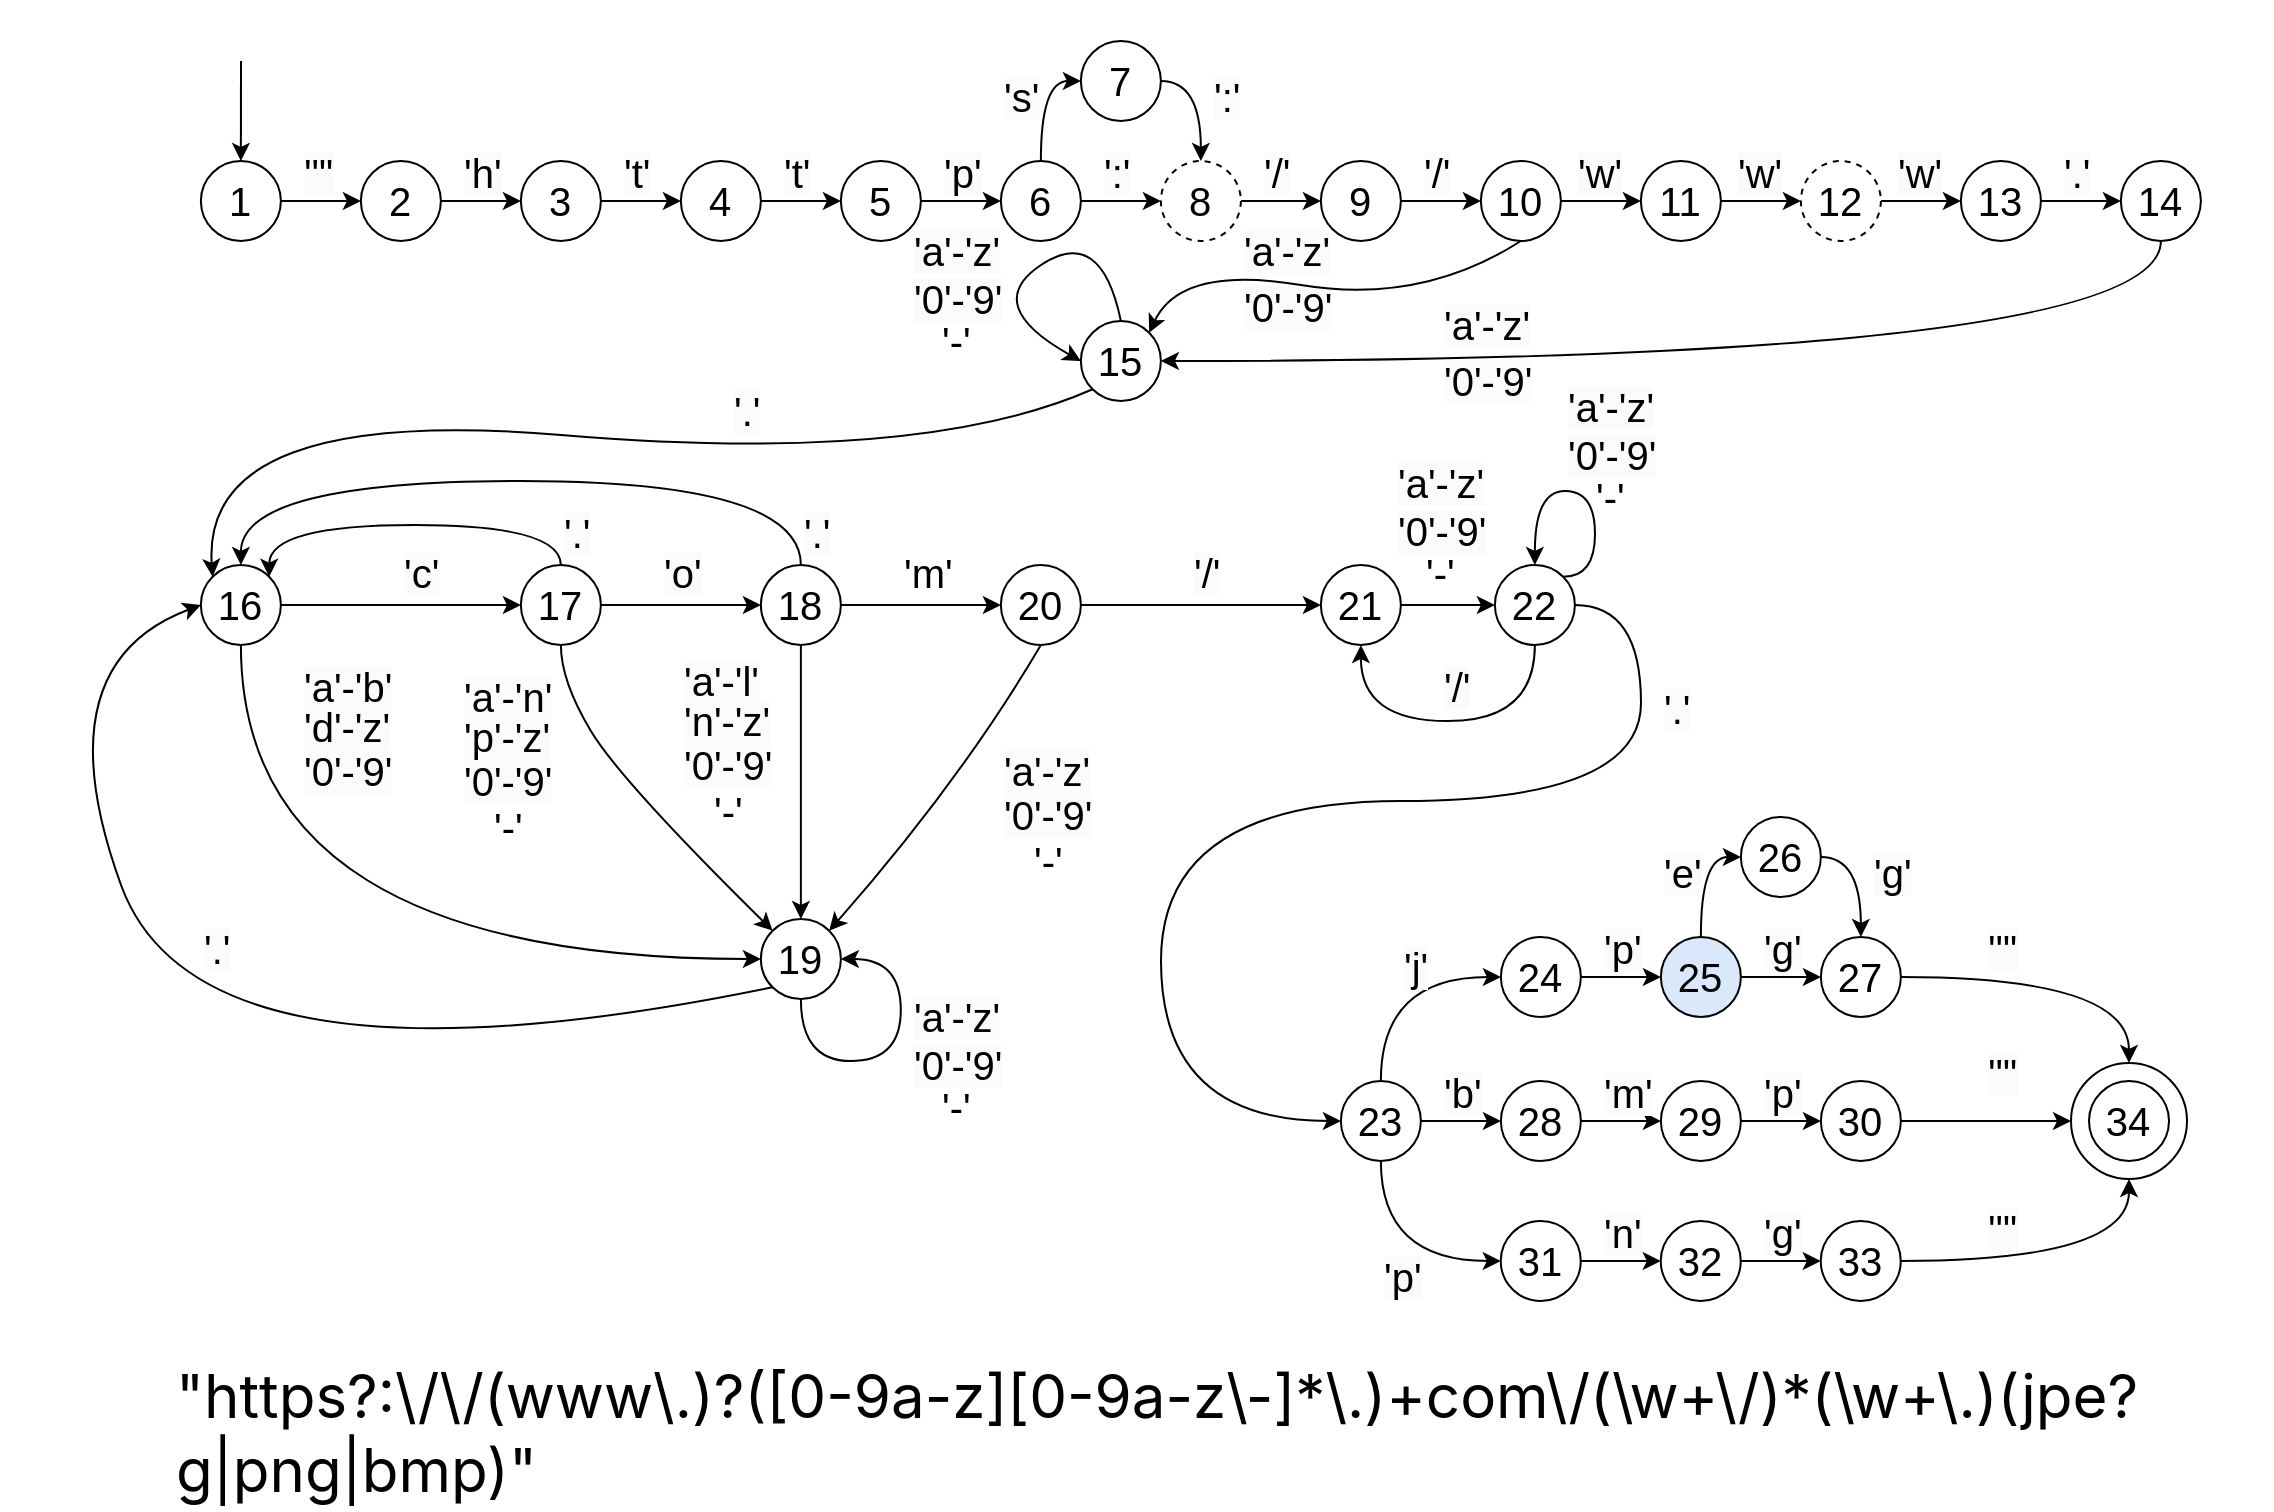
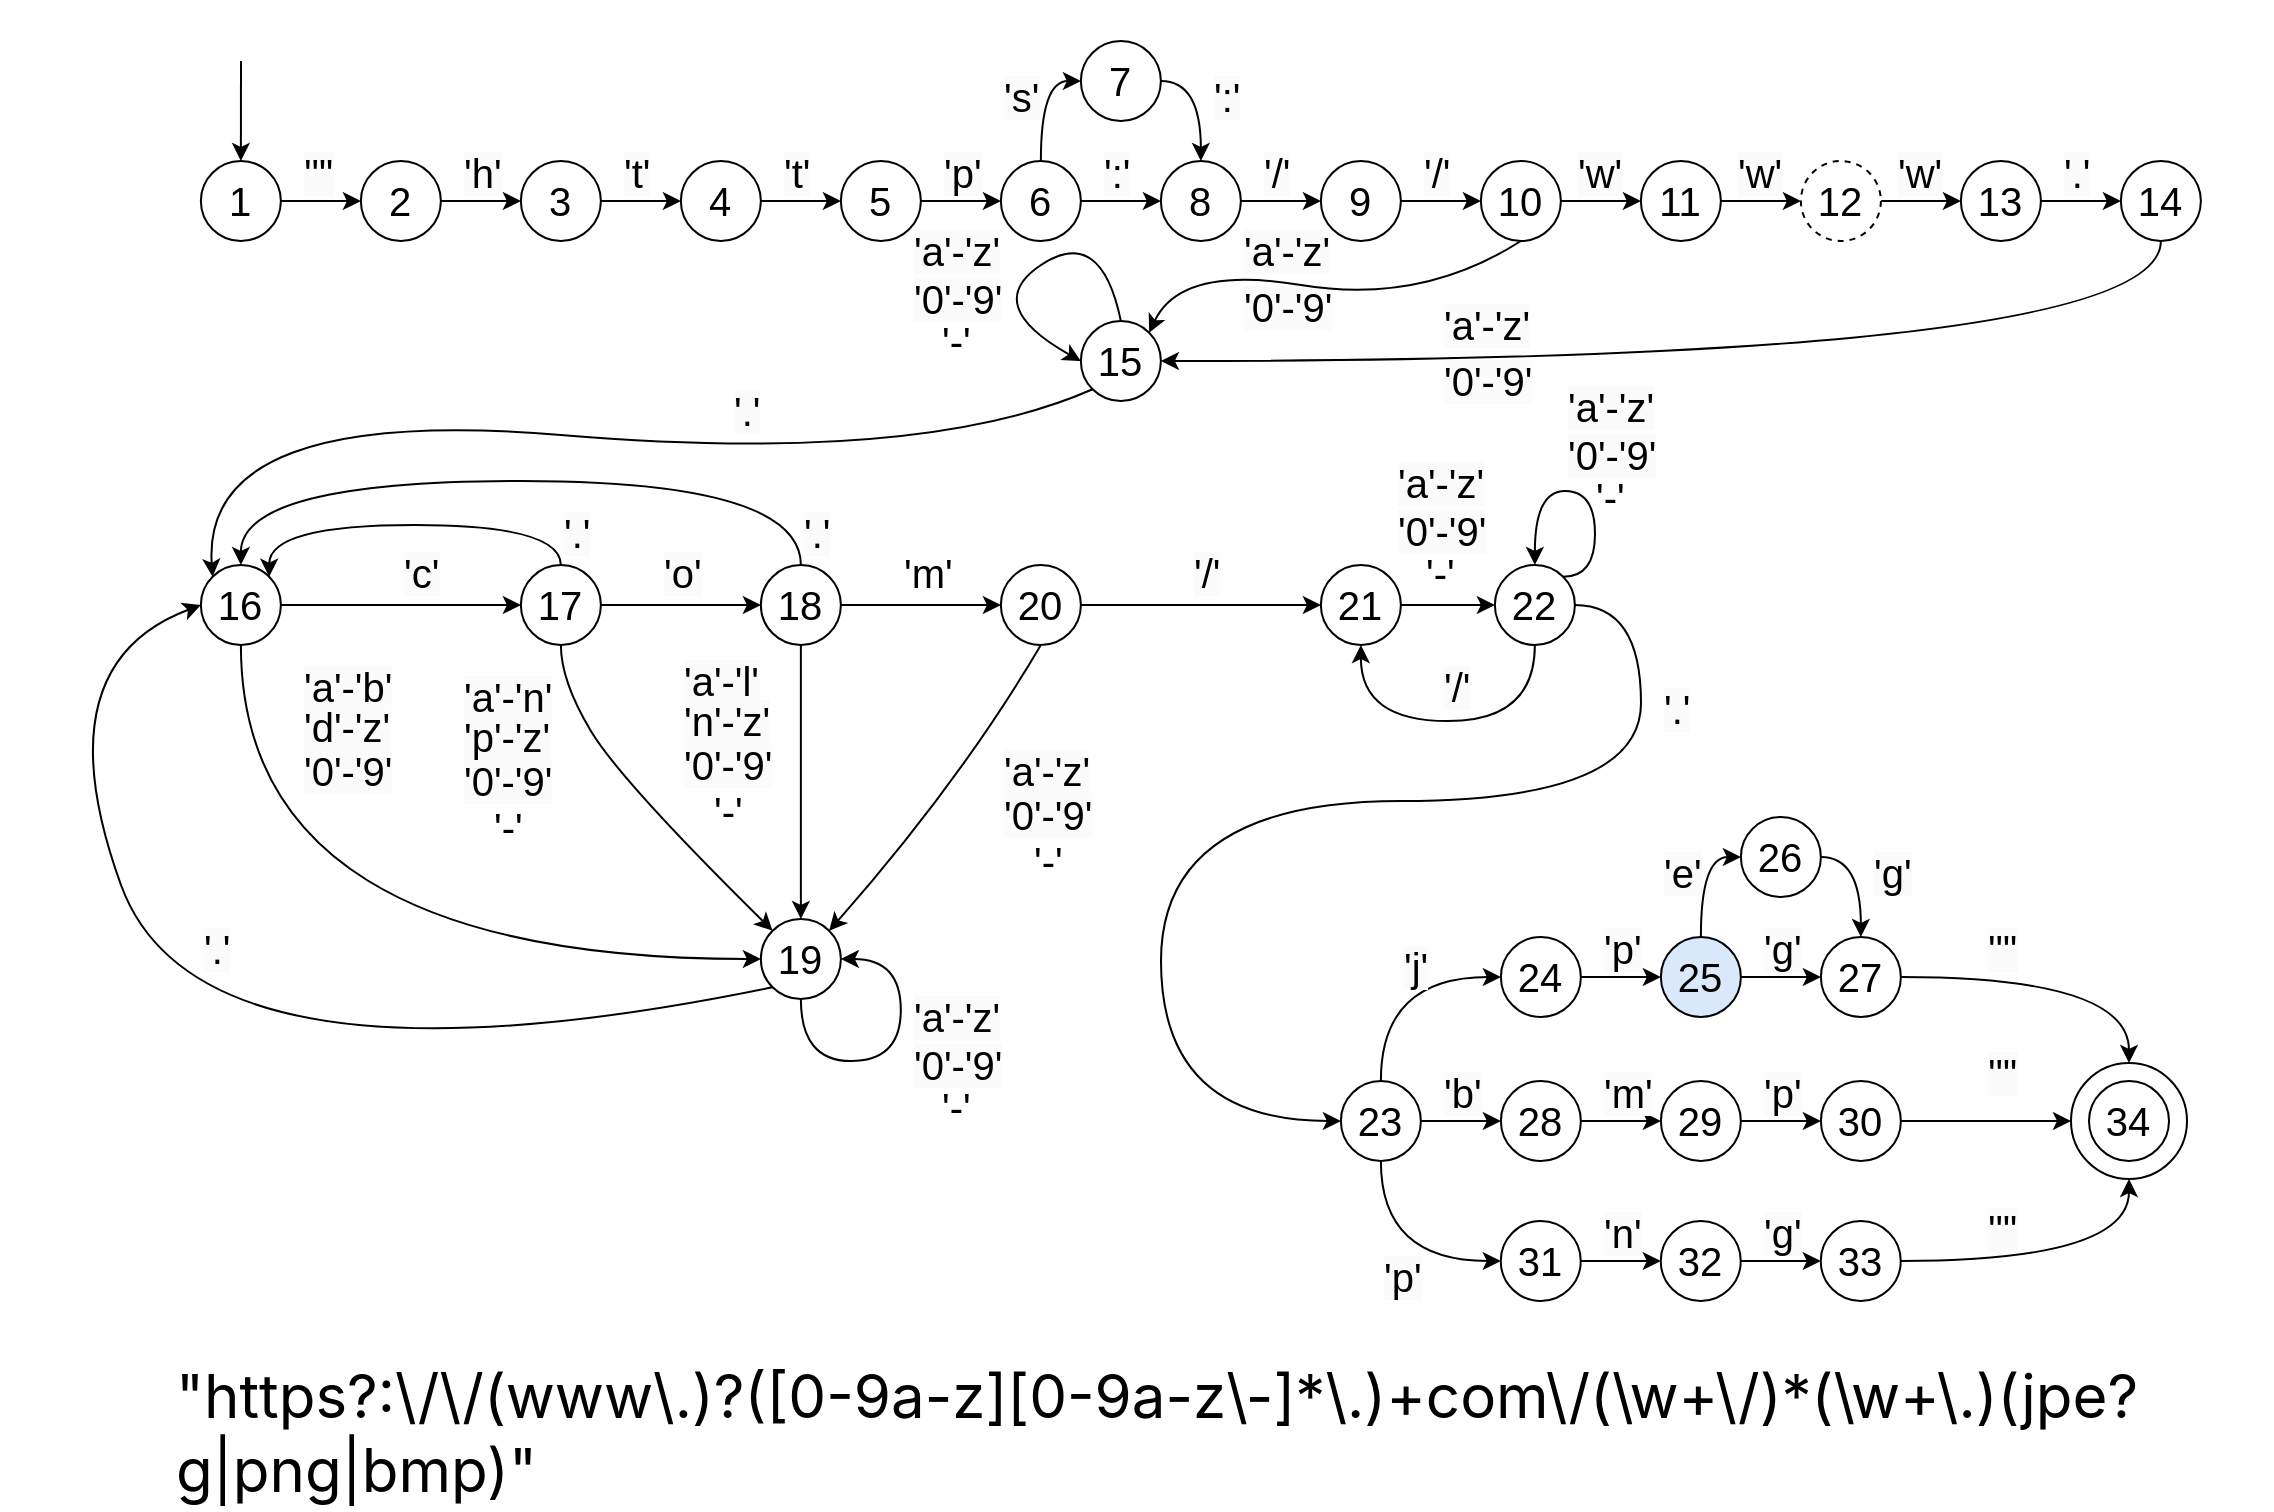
- <mxCell id="16" value="8" style="ellipse;whiteSpace=wrap;html=1;aspect=fixed;fontSize=20;dashed=1;" parent="1" vertex="1"><mxGeometry x="579.94" y="80" width="40" height="40" as="geometry" /></mxCell>
+ <mxCell id="16" value="8" style="ellipse;whiteSpace=wrap;html=1;aspect=fixed;fontSize=20;" parent="1" vertex="1"><mxGeometry x="579.94" y="80" width="40" height="40" as="geometry" /></mxCell>
